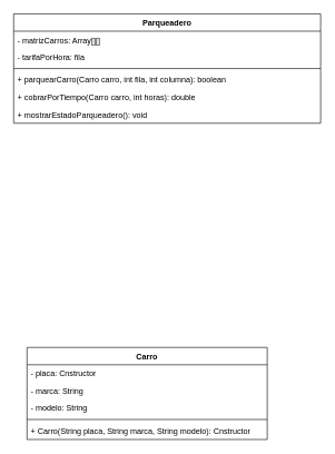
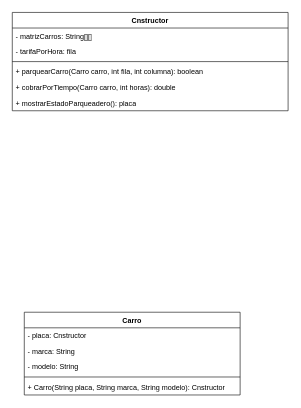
- <mxCell id="8" value="&lt;b&gt;Parqueadero&lt;/b&gt;" style="swimlane;fontStyle=1;align=center;verticalAlign=top;childLayout=stackLayout;horizontal=1;startSize=26;horizontalStack=0;resizeParent=1;resizeParentMax=0;resizeLast=0;collapsible=1;marginBottom=0;whiteSpace=wrap;html=1;" parent="1" vertex="1"><mxGeometry x="20" y="20" width="460" height="164" as="geometry" /></mxCell>
+ <mxCell id="8" value="&lt;b&gt;Cnstructor&lt;/b&gt;" style="swimlane;fontStyle=1;align=center;verticalAlign=top;childLayout=stackLayout;horizontal=1;startSize=26;horizontalStack=0;resizeParent=1;resizeParentMax=0;resizeLast=0;collapsible=1;marginBottom=0;whiteSpace=wrap;html=1;" parent="1" vertex="1"><mxGeometry x="20" y="20" width="460" height="164" as="geometry" /></mxCell>
- <mxCell id="9" value="- matrizCarros: Array[][]&lt;br&gt;&lt;div&gt;&lt;br&gt;&lt;/div&gt;" style="text;strokeColor=none;fillColor=none;align=left;verticalAlign=top;spacingLeft=4;spacingRight=4;overflow=hidden;rotatable=0;points=[[0,0.5],[1,0.5]];portConstraint=eastwest;whiteSpace=wrap;html=1;" parent="8" vertex="1"><mxGeometry y="26" width="460" height="26" as="geometry" /></mxCell>
+ <mxCell id="9" value="- matrizCarros: String[][]&lt;br&gt;&lt;div&gt;&lt;br&gt;&lt;/div&gt;" style="text;strokeColor=none;fillColor=none;align=left;verticalAlign=top;spacingLeft=4;spacingRight=4;overflow=hidden;rotatable=0;points=[[0,0.5],[1,0.5]];portConstraint=eastwest;whiteSpace=wrap;html=1;" parent="8" vertex="1"><mxGeometry y="26" width="460" height="26" as="geometry" /></mxCell>
- <mxCell id="14" value="+ mostrarEstadoParqueadero(): void" style="text;strokeColor=none;fillColor=none;align=left;verticalAlign=top;spacingLeft=4;spacingRight=4;overflow=hidden;rotatable=0;points=[[0,0.5],[1,0.5]];portConstraint=eastwest;whiteSpace=wrap;html=1;" parent="8" vertex="1"><mxGeometry y="138" width="460" height="26" as="geometry" /></mxCell>
+ <mxCell id="14" value="+ mostrarEstadoParqueadero(): placa" style="text;strokeColor=none;fillColor=none;align=left;verticalAlign=top;spacingLeft=4;spacingRight=4;overflow=hidden;rotatable=0;points=[[0,0.5],[1,0.5]];portConstraint=eastwest;whiteSpace=wrap;html=1;" parent="8" vertex="1"><mxGeometry y="138" width="460" height="26" as="geometry" /></mxCell>
